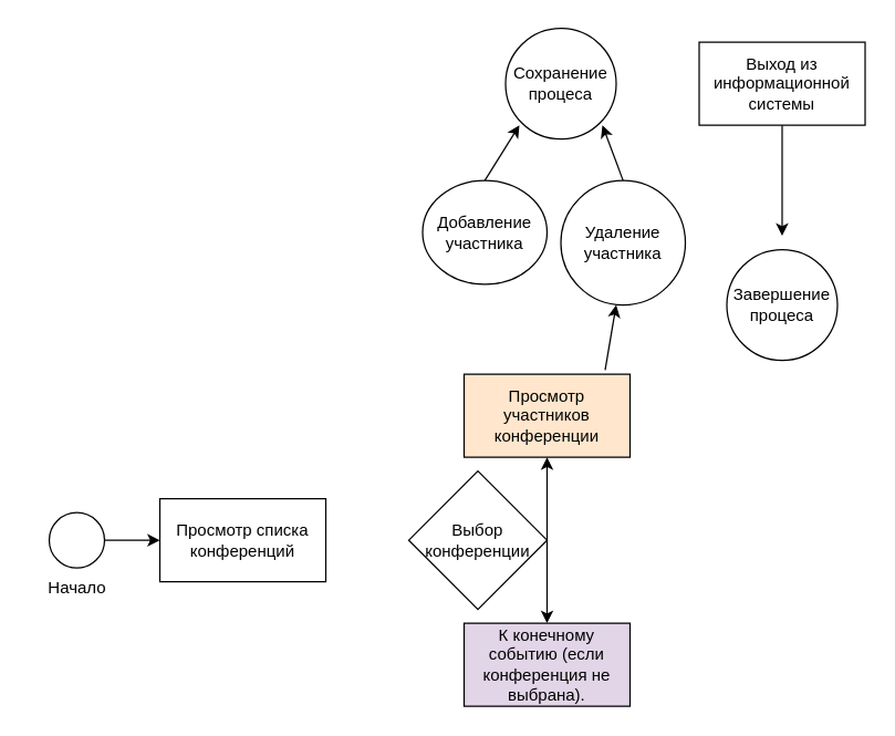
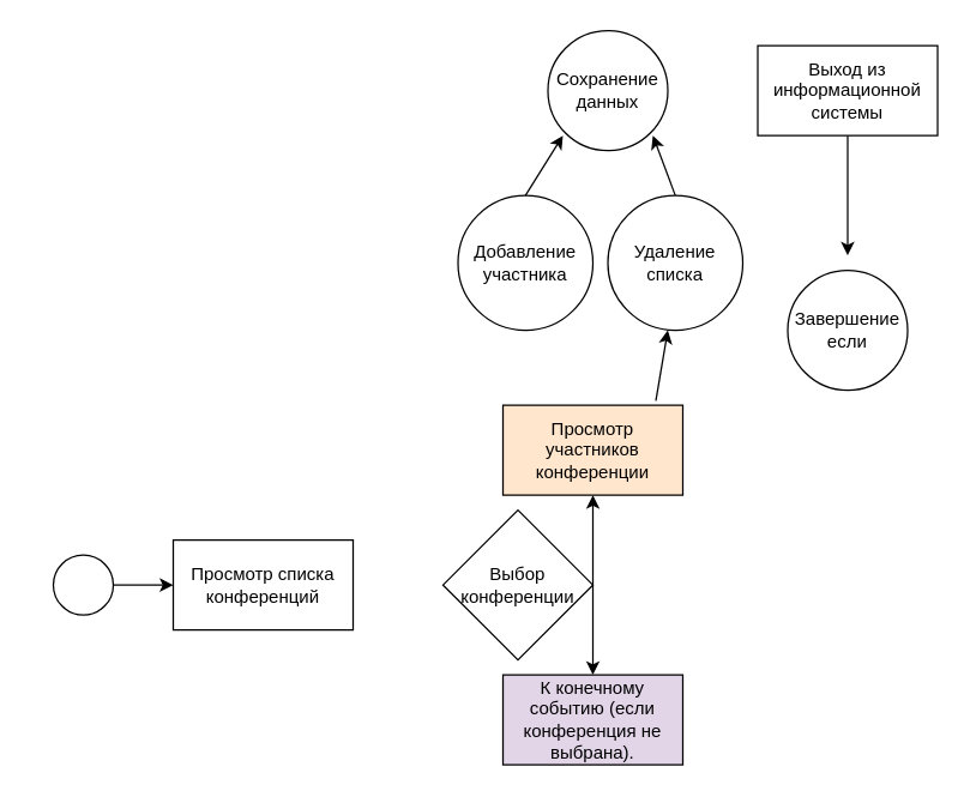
- <mxCell id="16" value="Сохранение процеса" style="ellipse;whiteSpace=wrap;html=1;aspect=fixed;" vertex="1" parent="1"><mxGeometry x="365" y="20" width="80" height="80" as="geometry" /></mxCell>
+ <mxCell id="16" value="Сохранение данных" style="ellipse;whiteSpace=wrap;html=1;aspect=fixed;" vertex="1" parent="1"><mxGeometry x="365" y="20" width="80" height="80" as="geometry" /></mxCell>
- <mxCell id="11" value="Добавление участника" style="ellipse;whiteSpace=wrap;html=1;aspect=fixed;" vertex="1" parent="1"><mxGeometry x="305" y="130" width="90" height="75" as="geometry" /></mxCell>
+ <mxCell id="11" value="Добавление участника" style="ellipse;whiteSpace=wrap;html=1;aspect=fixed;" vertex="1" parent="1"><mxGeometry x="305" y="130" width="90" height="90" as="geometry" /></mxCell>
- <mxCell id="13" value="Удаление участника" style="ellipse;whiteSpace=wrap;html=1;aspect=fixed;" vertex="1" parent="1"><mxGeometry x="405" y="130" width="90" height="90" as="geometry" /></mxCell>
+ <mxCell id="13" value="Удаление списка" style="ellipse;whiteSpace=wrap;html=1;aspect=fixed;" vertex="1" parent="1"><mxGeometry x="405" y="130" width="90" height="90" as="geometry" /></mxCell>
- <mxCell id="19" value="Завершение процеса" style="ellipse;whiteSpace=wrap;html=1;aspect=fixed;" vertex="1" parent="1"><mxGeometry x="525" y="180" width="80" height="80" as="geometry" /></mxCell>
+ <mxCell id="19" value="Завершение если" style="ellipse;whiteSpace=wrap;html=1;aspect=fixed;" vertex="1" parent="1"><mxGeometry x="525" y="180" width="80" height="80" as="geometry" /></mxCell>
- <mxCell id="4" value="Начало" style="text;html=1;align=center;verticalAlign=middle;resizable=0;points=[];autosize=1;strokeColor=none;fillColor=none;" vertex="1" parent="1"><mxGeometry x="20" y="410" width="70" height="30" as="geometry" /></mxCell>
